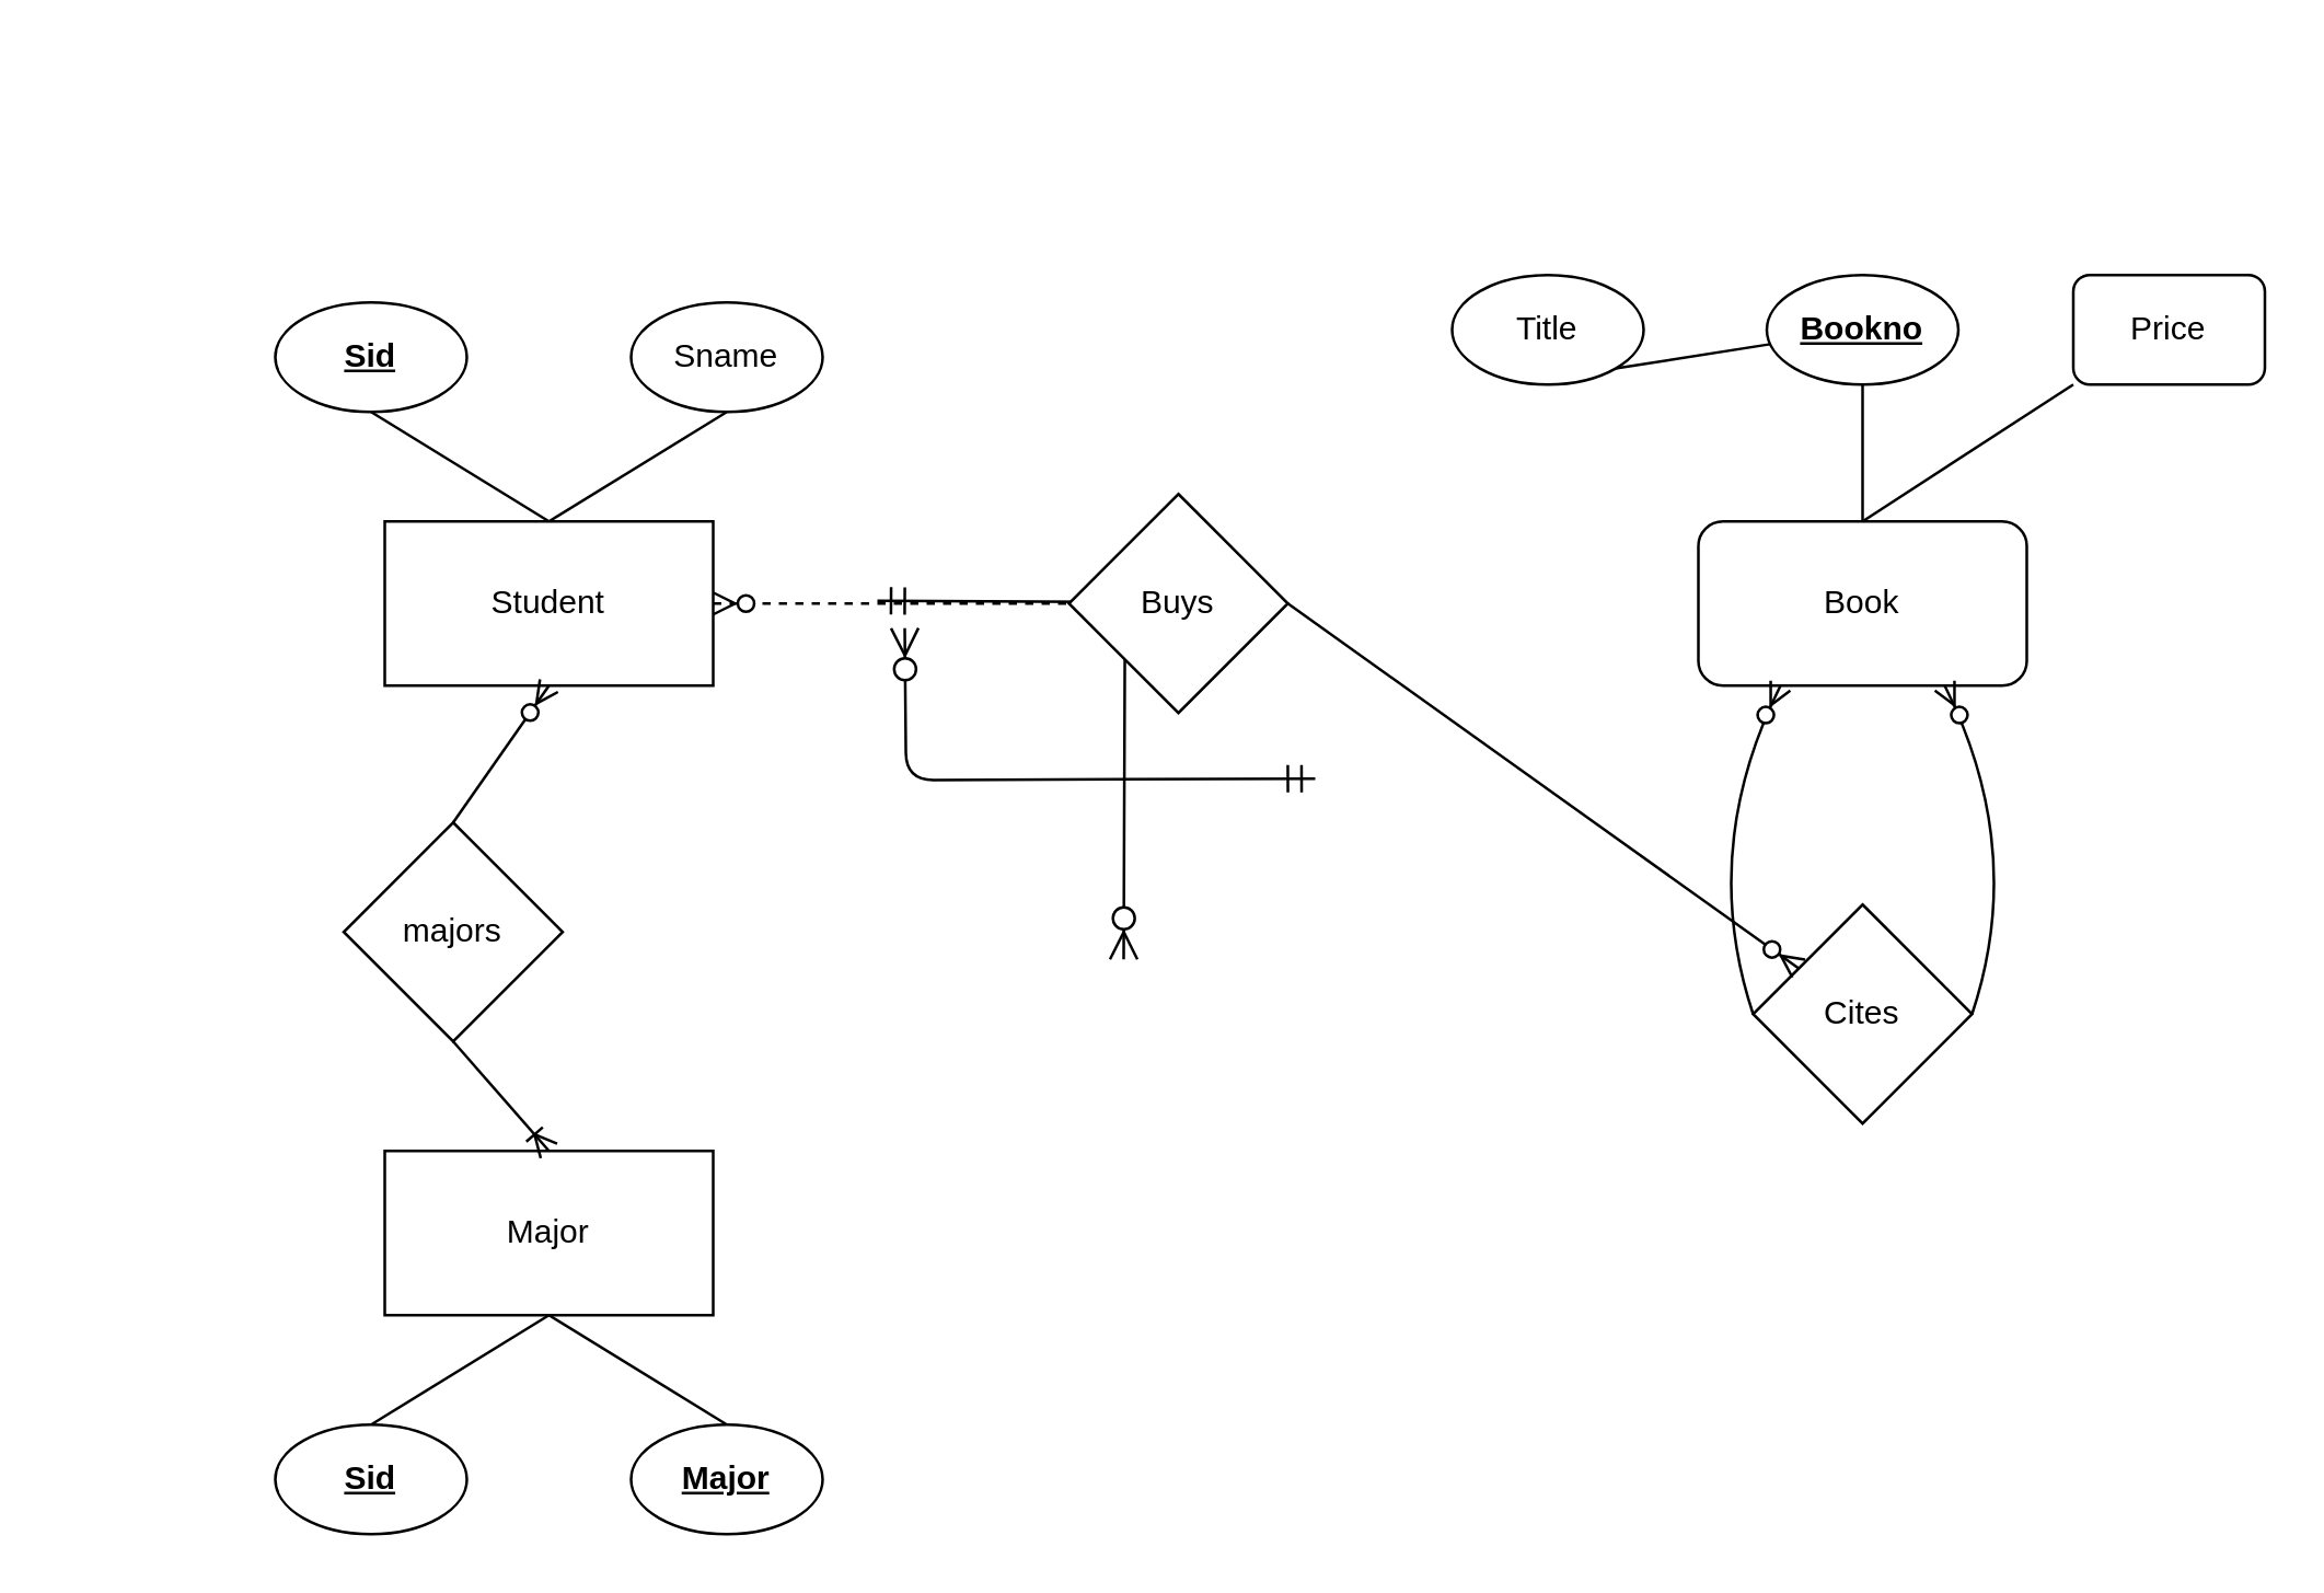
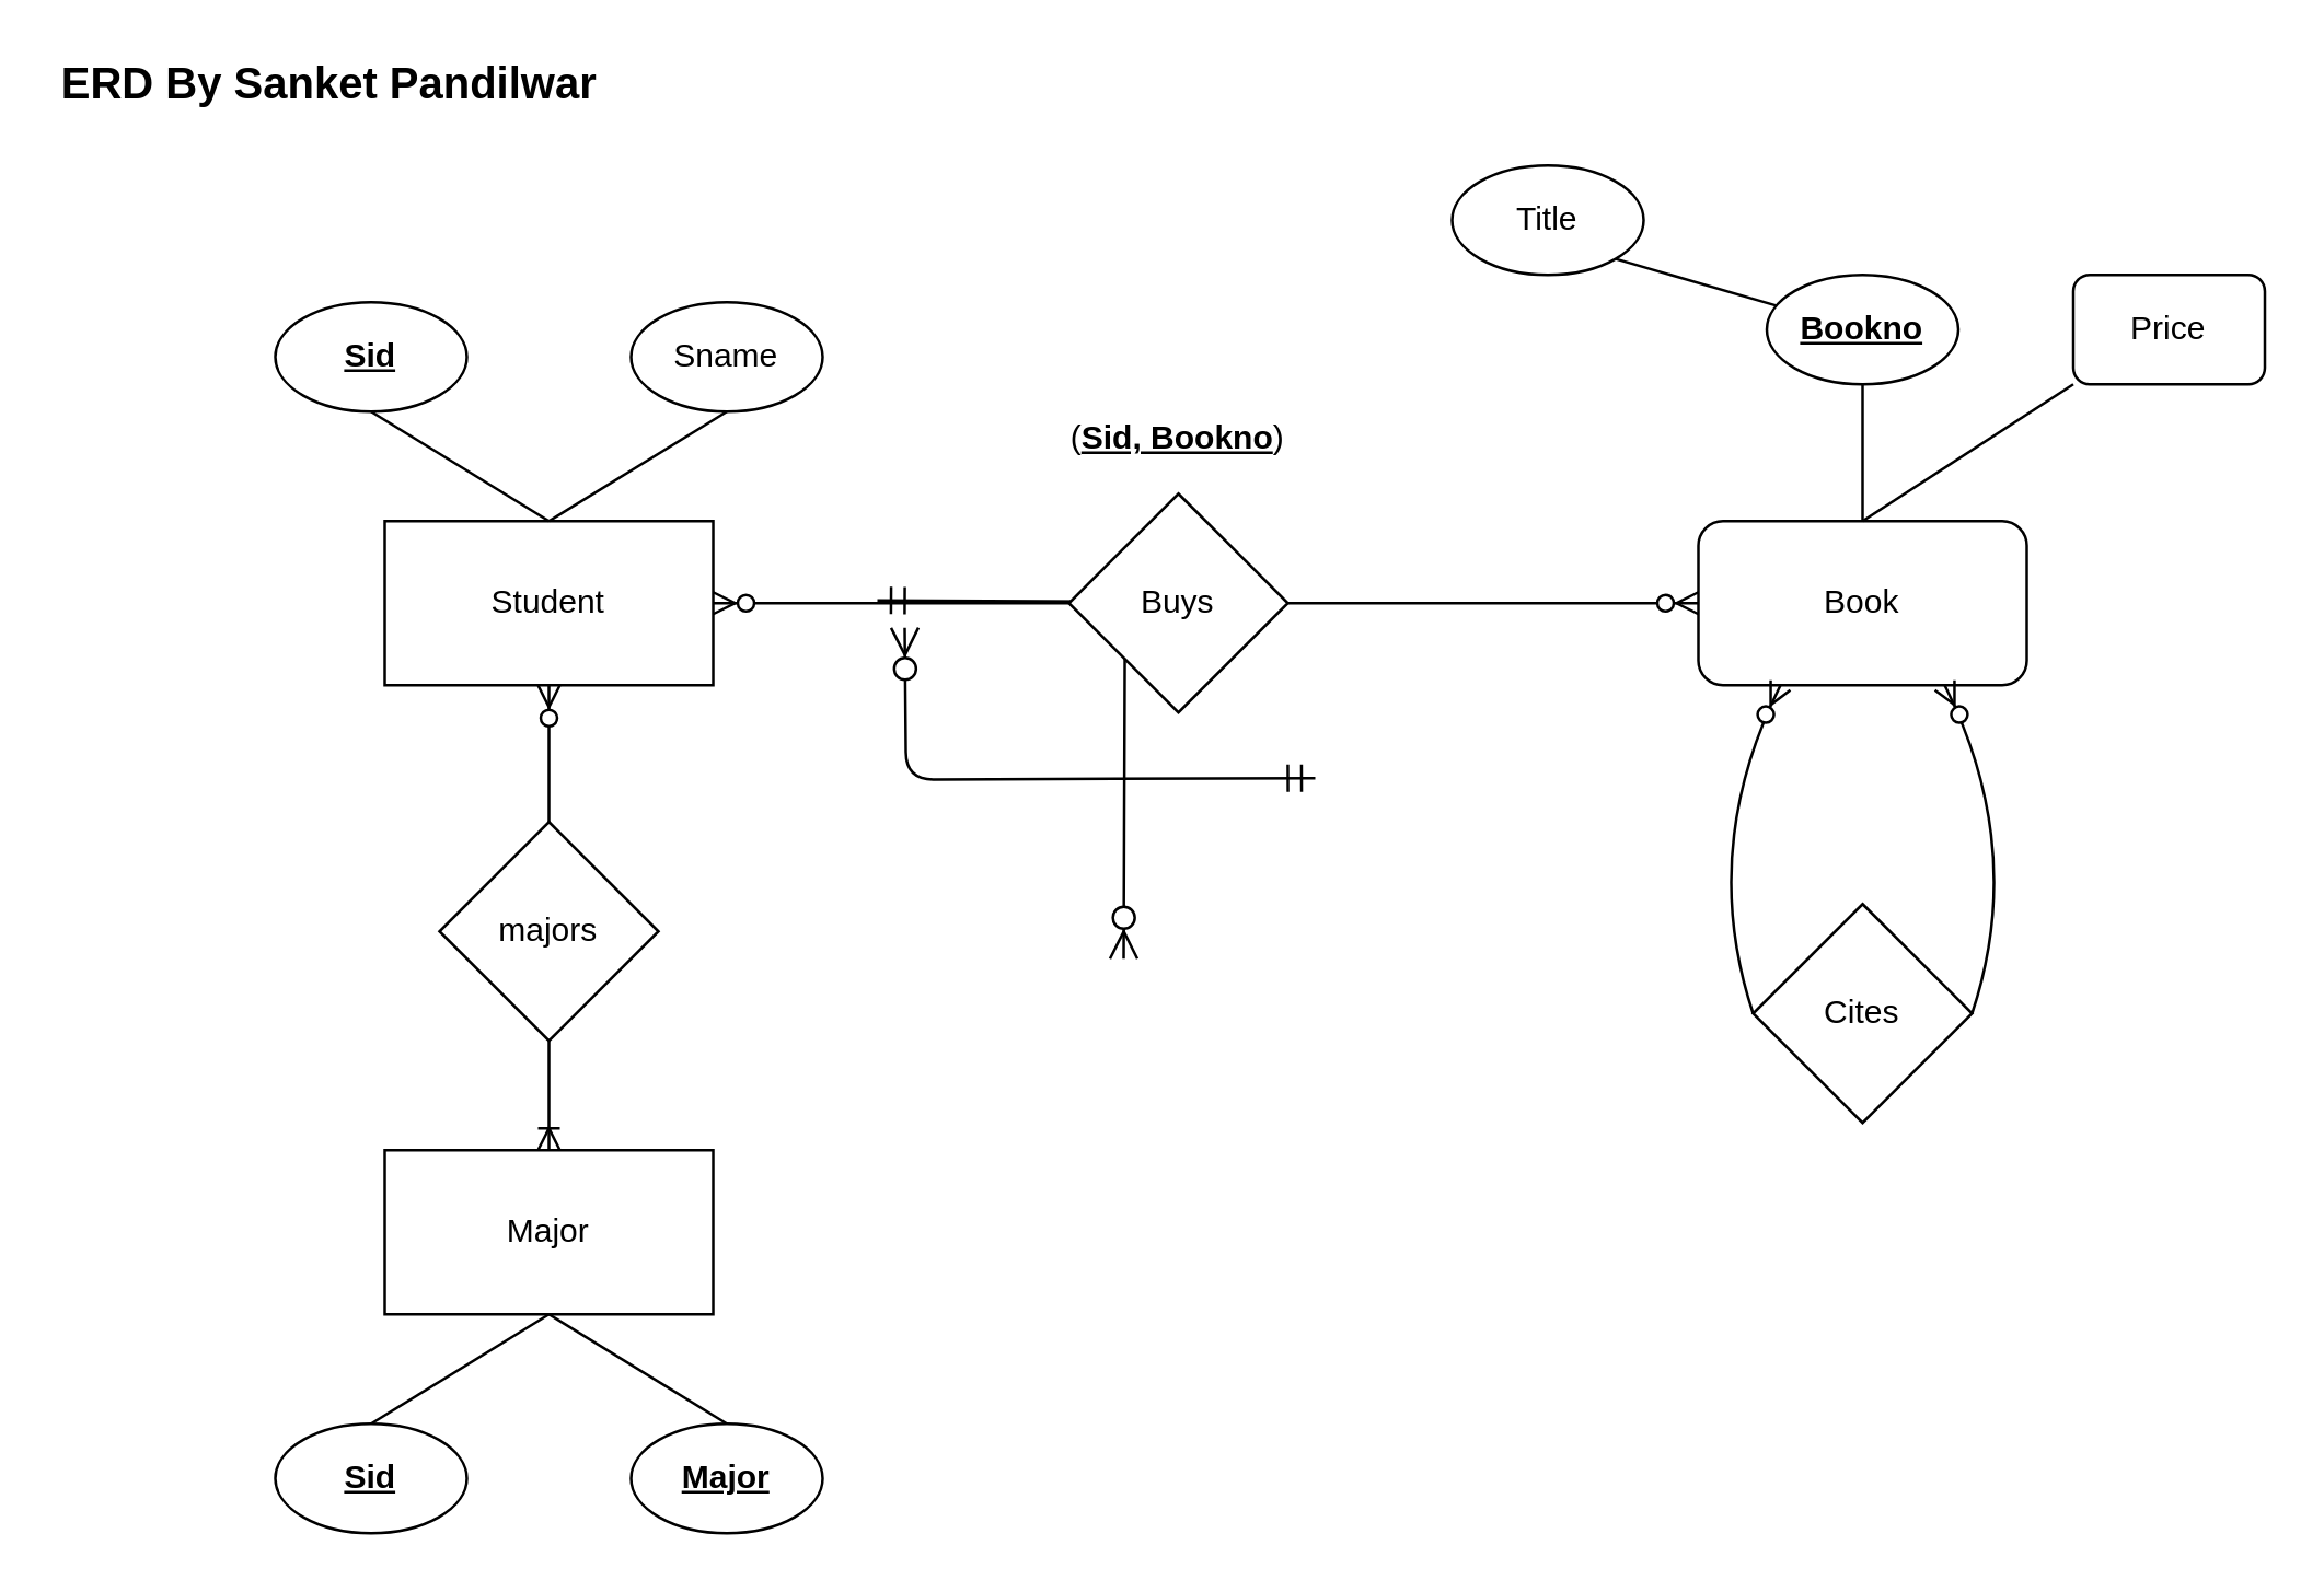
+ <mxCell id="31" value="&lt;h2&gt;&lt;b&gt;&lt;font style=&quot;font-size: 16px&quot;&gt;ERD By Sanket Pandilwar&lt;/font&gt;&lt;/b&gt;&lt;/h2&gt;" style="text;html=1;strokeColor=none;fillColor=none;align=center;verticalAlign=middle;whiteSpace=wrap;rounded=0;" vertex="1" parent="1"><mxGeometry x="20" y="20" width="200" height="20" as="geometry" /></mxCell>
- <mxCell id="28" value="Title" style="ellipse;whiteSpace=wrap;html=1;" vertex="1" parent="1"><mxGeometry x="530" y="100" width="70" height="40" as="geometry" /></mxCell>
+ <mxCell id="28" value="Title" style="ellipse;whiteSpace=wrap;html=1;" vertex="1" parent="1"><mxGeometry x="530" y="60" width="70" height="40" as="geometry" /></mxCell>
+ <mxCell id="24" value="(&lt;u&gt;&lt;b&gt;Sid, Bookno&lt;/b&gt;&lt;/u&gt;)" style="text;html=1;strokeColor=none;fillColor=none;align=center;verticalAlign=middle;whiteSpace=wrap;rounded=0;" vertex="1" parent="1"><mxGeometry x="375" y="150" width="110" height="20" as="geometry" /></mxCell>
- <mxCell id="9" value="" style="endArrow=none;html=1;exitX=1;exitY=0.5;exitDx=0;exitDy=0;entryX=0;entryY=0.5;entryDx=0;entryDy=0;endFill=0;startArrow=ERzeroToMany;startFill=1;dashed=1;" edge="1" parent="1" source="4" target="7"><mxGeometry width="50" height="50" relative="1" as="geometry"><mxPoint x="390" y="370" as="sourcePoint" /><mxPoint x="440" y="320" as="targetPoint" /></mxGeometry></mxCell>
+ <mxCell id="9" value="" style="endArrow=none;html=1;exitX=1;exitY=0.5;exitDx=0;exitDy=0;entryX=0;entryY=0.5;entryDx=0;entryDy=0;endFill=0;startArrow=ERzeroToMany;startFill=1;" edge="1" parent="1" source="4" target="7"><mxGeometry width="50" height="50" relative="1" as="geometry"><mxPoint x="390" y="370" as="sourcePoint" /><mxPoint x="440" y="320" as="targetPoint" /></mxGeometry></mxCell>
- <mxCell id="10" value="" style="endArrow=ERzeroToMany;html=1;exitX=1;exitY=0.5;exitDx=0;exitDy=0;startArrow=none;startFill=0;endFill=1;" edge="1" parent="1" source="7" target="8"><mxGeometry width="50" height="50" relative="1" as="geometry"><mxPoint x="520" y="330" as="sourcePoint" /><mxPoint x="570" y="280" as="targetPoint" /></mxGeometry></mxCell>
+ <mxCell id="10" value="" style="endArrow=ERzeroToMany;html=1;exitX=1;exitY=0.5;exitDx=0;exitDy=0;entryX=0;entryY=0.5;entryDx=0;entryDy=0;startArrow=none;startFill=0;endFill=1;" edge="1" parent="1" source="7" target="5"><mxGeometry width="50" height="50" relative="1" as="geometry"><mxPoint x="520" y="330" as="sourcePoint" /><mxPoint x="570" y="280" as="targetPoint" /></mxGeometry></mxCell>
- <mxCell id="30" value="majors" style="rhombus;whiteSpace=wrap;html=1;" vertex="1" parent="1"><mxGeometry x="125" y="300" width="80" height="80" as="geometry" /></mxCell>
+ <mxCell id="30" value="majors" style="rhombus;whiteSpace=wrap;html=1;" vertex="1" parent="1"><mxGeometry x="160" y="300" width="80" height="80" as="geometry" /></mxCell>
